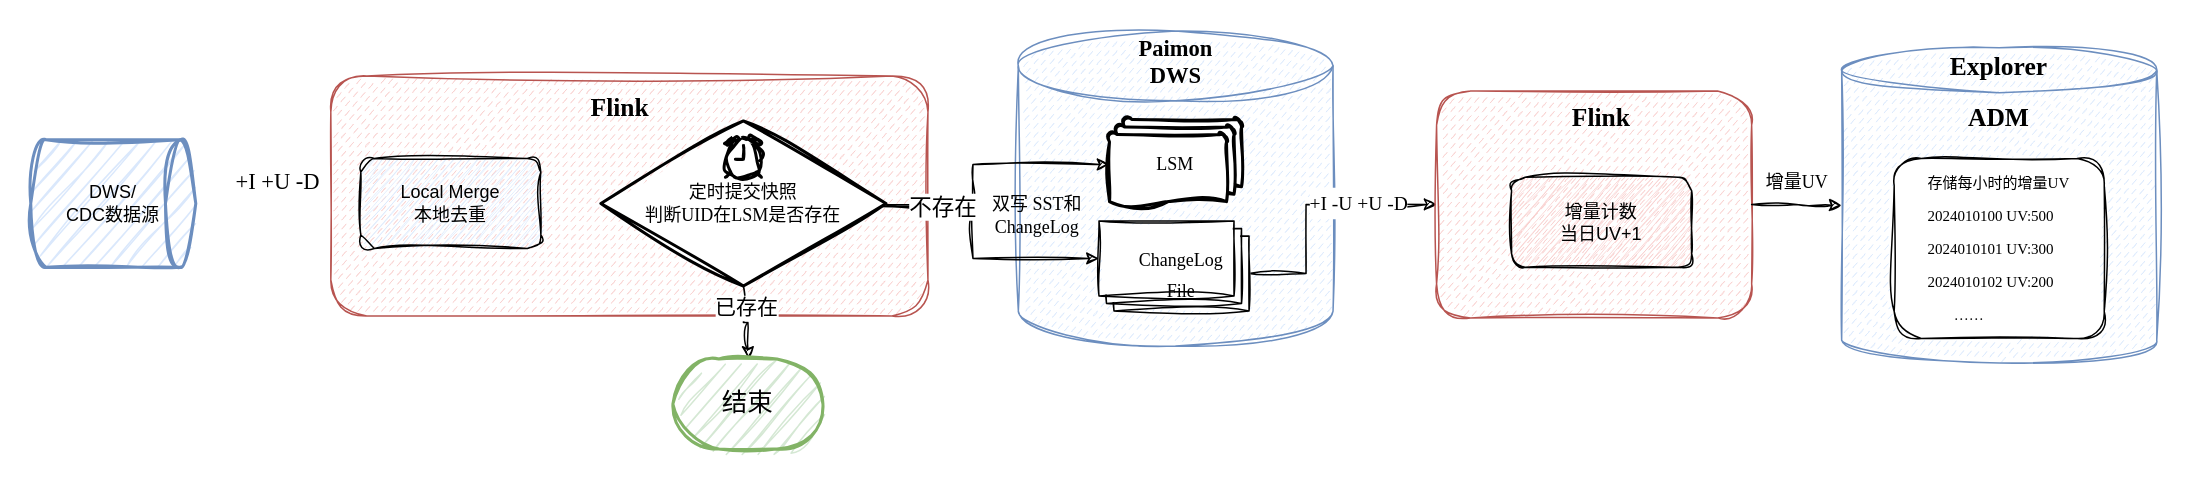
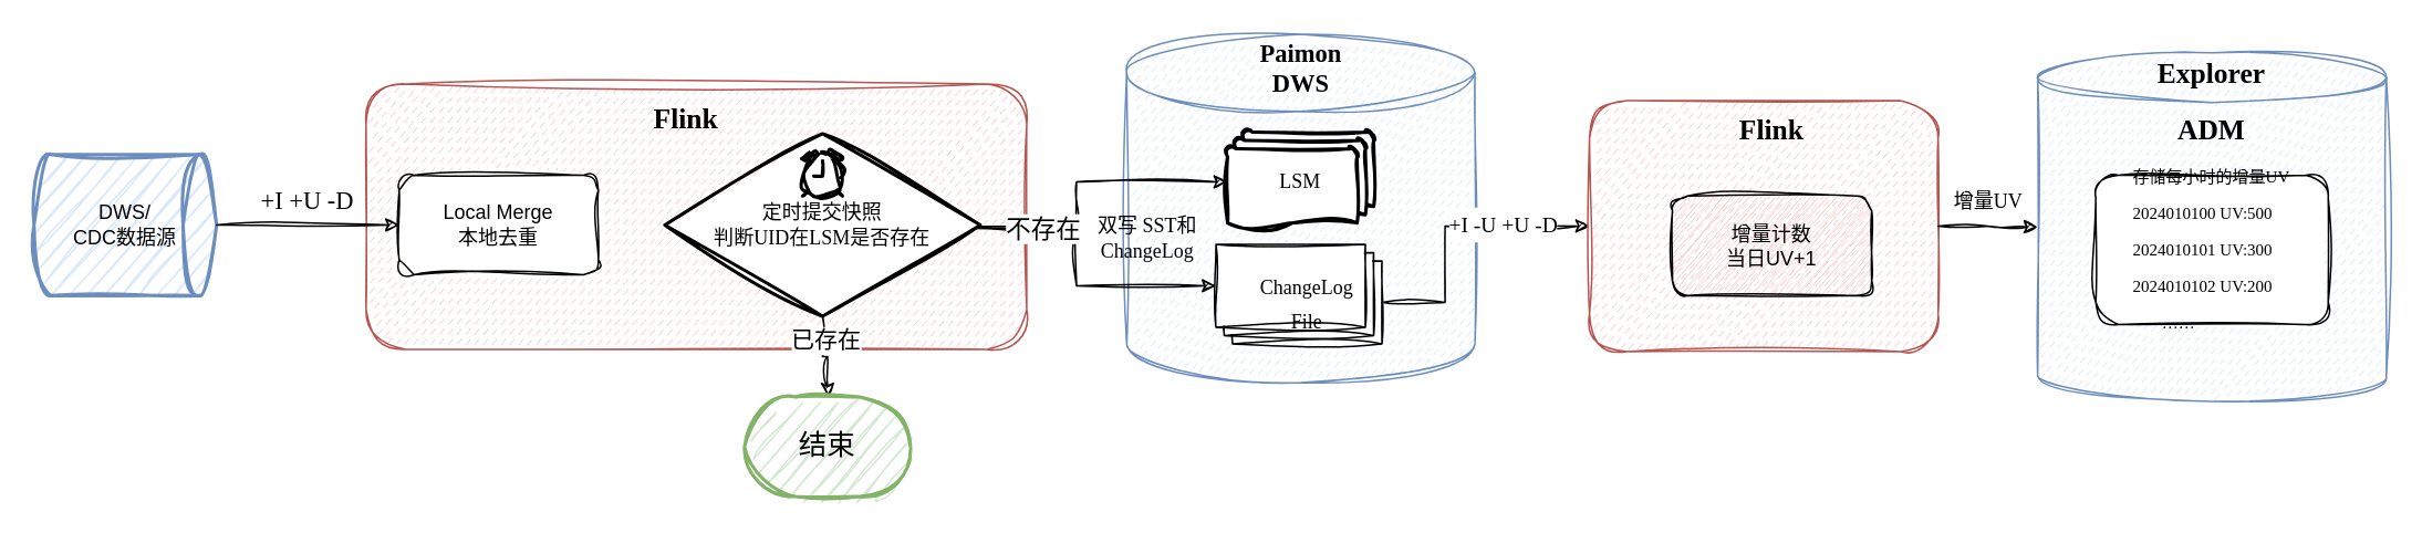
+ <mxCell id="13" style="edgeStyle=orthogonalEdgeStyle;rounded=0;orthogonalLoop=1;jettySize=auto;html=1;exitX=1;exitY=0.5;exitDx=0;exitDy=0;exitPerimeter=0;sketch=1;curveFitting=1;jiggle=2;entryX=0;entryY=0.5;entryDx=0;entryDy=0;" parent="1" source="3" target="30" edge="1"><mxGeometry relative="1" as="geometry"><mxPoint x="190" y="137" as="targetPoint" /></mxGeometry></mxCell>
- <mxCell id="30" value="Local Merge&lt;div&gt;本地去重&lt;/div&gt;" style="rounded=1;whiteSpace=wrap;html=1;sketch=1;curveFitting=1;jiggle=2;fillColor=#dae8fc;" vertex="1" parent="1"><mxGeometry x="240" y="105" width="120" height="60" as="geometry" /></mxCell>
+ <mxCell id="30" value="Local Merge&lt;div&gt;本地去重&lt;/div&gt;" style="rounded=1;whiteSpace=wrap;html=1;sketch=1;curveFitting=1;jiggle=2;" vertex="1" parent="1"><mxGeometry x="240" y="105" width="120" height="60" as="geometry" /></mxCell>
- <mxCell id="28" value="&lt;p style=&quot;border-color: var(--border-color); font-size: 10px; text-align: left;&quot;&gt;存储每小时的增量UV&lt;/p&gt;&lt;p style=&quot;border-color: var(--border-color); font-size: 10px; text-align: left;&quot;&gt;2024010100 UV:500&lt;/p&gt;&lt;p style=&quot;border-color: var(--border-color); font-size: 10px; text-align: left;&quot;&gt;2024010101 UV:300&lt;/p&gt;&lt;p style=&quot;border-color: var(--border-color); font-size: 10px; text-align: left;&quot;&gt;2024010102 UV:200&lt;/p&gt;&lt;p style=&quot;border-color: var(--border-color); font-size: 10px; text-align: left;&quot;&gt;&lt;span style=&quot;white-space: pre;&quot;&gt;&amp;nbsp;&amp;nbsp;&amp;nbsp;&amp;nbsp;&lt;/span&gt;&amp;nbsp; &amp;nbsp;……&lt;/p&gt;" style="rounded=1;whiteSpace=wrap;html=1;align=center;verticalAlign=middle;fontFamily=Comic Sans MS;fontSize=17;fontColor=default;fillColor=default;gradientColor=none;sketch=1;curveFitting=1;jiggle=2;" parent="1" vertex="1"><mxGeometry x="1262" y="105" width="140" height="120" as="geometry" /></mxCell>
+ <mxCell id="28" value="&lt;p style=&quot;border-color: var(--border-color); font-size: 10px; text-align: left;&quot;&gt;存储每小时的增量UV&lt;/p&gt;&lt;p style=&quot;border-color: var(--border-color); font-size: 10px; text-align: left;&quot;&gt;2024010100 UV:500&lt;/p&gt;&lt;p style=&quot;border-color: var(--border-color); font-size: 10px; text-align: left;&quot;&gt;2024010101 UV:300&lt;/p&gt;&lt;p style=&quot;border-color: var(--border-color); font-size: 10px; text-align: left;&quot;&gt;2024010102 UV:200&lt;/p&gt;&lt;p style=&quot;border-color: var(--border-color); font-size: 10px; text-align: left;&quot;&gt;&lt;span style=&quot;white-space: pre;&quot;&gt;&amp;nbsp;&amp;nbsp;&amp;nbsp;&amp;nbsp;&lt;/span&gt;&amp;nbsp; &amp;nbsp;……&lt;/p&gt;" style="rounded=1;whiteSpace=wrap;html=1;align=center;verticalAlign=middle;fontFamily=Comic Sans MS;fontSize=17;fontColor=default;fillColor=default;gradientColor=none;sketch=1;curveFitting=1;jiggle=2;" parent="1" vertex="1"><mxGeometry x="1262" y="105" width="140" height="90" as="geometry" /></mxCell>
